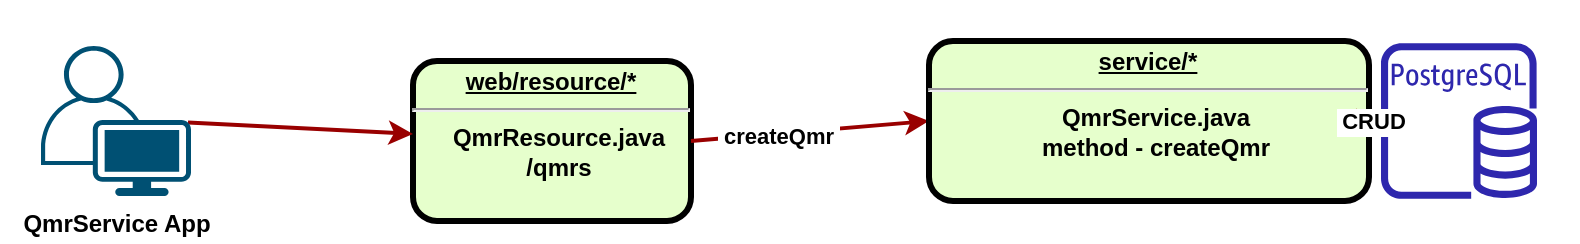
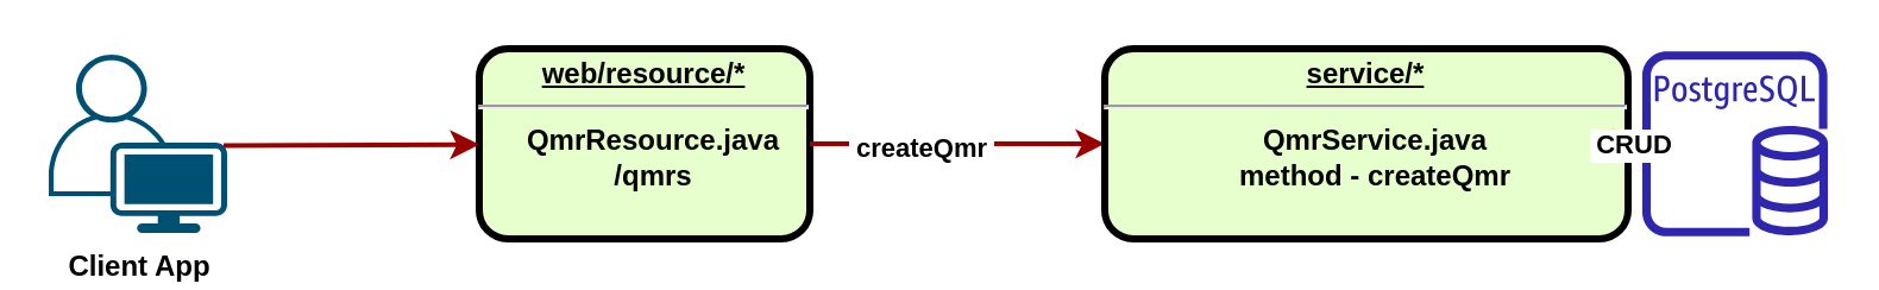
- <mxCell id="2" value="&lt;p style=&quot;margin: 0px; margin-top: 4px; text-align: center; text-decoration: underline;&quot;&gt;&lt;strong&gt;web/resource/*&lt;/strong&gt;&lt;/p&gt;&lt;hr&gt;&lt;p style=&quot;margin: 0px; margin-left: 8px;&quot;&gt;QmrResource.java&lt;br&gt;/qmrs&lt;/p&gt;" style="verticalAlign=middle;align=center;overflow=fill;fontSize=12;fontFamily=Helvetica;html=1;rounded=1;fontStyle=1;strokeWidth=3;fillColor=#E6FFCC" parent="1" vertex="1"><mxGeometry x="206" y="30" width="139" height="80" as="geometry" /></mxCell>
+ <mxCell id="2" value="&lt;p style=&quot;margin: 0px; margin-top: 4px; text-align: center; text-decoration: underline;&quot;&gt;&lt;strong&gt;web/resource/*&lt;/strong&gt;&lt;/p&gt;&lt;hr&gt;&lt;p style=&quot;margin: 0px; margin-left: 8px;&quot;&gt;QmrResource.java&lt;br&gt;/qmrs&lt;/p&gt;" style="verticalAlign=middle;align=center;overflow=fill;fontSize=12;fontFamily=Helvetica;html=1;rounded=1;fontStyle=1;strokeWidth=3;fillColor=#E6FFCC" parent="1" vertex="1"><mxGeometry x="201" y="20" width="139" height="80" as="geometry" /></mxCell>
- <mxCell id="4" value="&lt;b&gt;QmrService App&lt;/b&gt;" style="points=[[0.35,0,0],[0.98,0.51,0],[1,0.71,0],[0.67,1,0],[0,0.795,0],[0,0.65,0]];verticalLabelPosition=bottom;sketch=0;html=1;verticalAlign=top;aspect=fixed;align=center;pointerEvents=1;shape=mxgraph.cisco19.user;fillColor=#005073;strokeColor=none;" parent="1" vertex="1"><mxGeometry x="20" y="22.5" width="75" height="75" as="geometry" /></mxCell>
+ <mxCell id="4" value="&lt;b&gt;Client App&lt;/b&gt;" style="points=[[0.35,0,0],[0.98,0.51,0],[1,0.71,0],[0.67,1,0],[0,0.795,0],[0,0.65,0]];verticalLabelPosition=bottom;sketch=0;html=1;verticalAlign=top;aspect=fixed;align=center;pointerEvents=1;shape=mxgraph.cisco19.user;fillColor=#005073;strokeColor=none;" parent="1" vertex="1"><mxGeometry x="20" y="22.5" width="75" height="75" as="geometry" /></mxCell>
